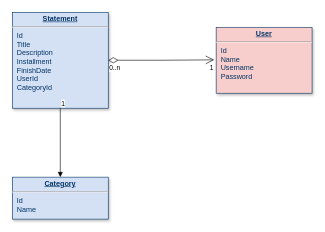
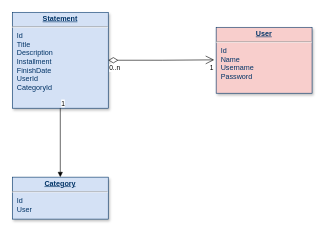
- <mxCell id="4" value="&lt;p style=&quot;margin: 0px ; margin-top: 4px ; text-align: center ; text-decoration: underline&quot;&gt;&lt;b&gt;Category&lt;/b&gt;&lt;/p&gt;&lt;hr&gt;&lt;p style=&quot;margin: 0px ; margin-left: 8px&quot;&gt;Id&lt;/p&gt;&lt;p style=&quot;margin: 0px ; margin-left: 8px&quot;&gt;Name&lt;/p&gt;&lt;p style=&quot;margin: 0px ; margin-left: 8px&quot;&gt;&lt;br&gt;&lt;/p&gt;&lt;p style=&quot;margin: 0px ; margin-left: 8px&quot;&gt;&lt;br&gt;&lt;/p&gt;" style="verticalAlign=top;align=left;overflow=fill;fontSize=12;fontFamily=Helvetica;html=1;strokeColor=#003366;shadow=1;fillColor=#D4E1F5;fontColor=#003366" vertex="1" parent="1"><mxGeometry x="20" y="295" width="160" height="70" as="geometry" /></mxCell>
+ <mxCell id="4" value="&lt;p style=&quot;margin: 0px ; margin-top: 4px ; text-align: center ; text-decoration: underline&quot;&gt;&lt;b&gt;Category&lt;/b&gt;&lt;/p&gt;&lt;hr&gt;&lt;p style=&quot;margin: 0px ; margin-left: 8px&quot;&gt;Id&lt;/p&gt;&lt;p style=&quot;margin: 0px ; margin-left: 8px&quot;&gt;User&lt;/p&gt;&lt;p style=&quot;margin: 0px ; margin-left: 8px&quot;&gt;&lt;br&gt;&lt;/p&gt;&lt;p style=&quot;margin: 0px ; margin-left: 8px&quot;&gt;&lt;br&gt;&lt;/p&gt;" style="verticalAlign=top;align=left;overflow=fill;fontSize=12;fontFamily=Helvetica;html=1;strokeColor=#003366;shadow=1;fillColor=#D4E1F5;fontColor=#003366" vertex="1" parent="1"><mxGeometry x="20" y="295" width="160" height="70" as="geometry" /></mxCell>
